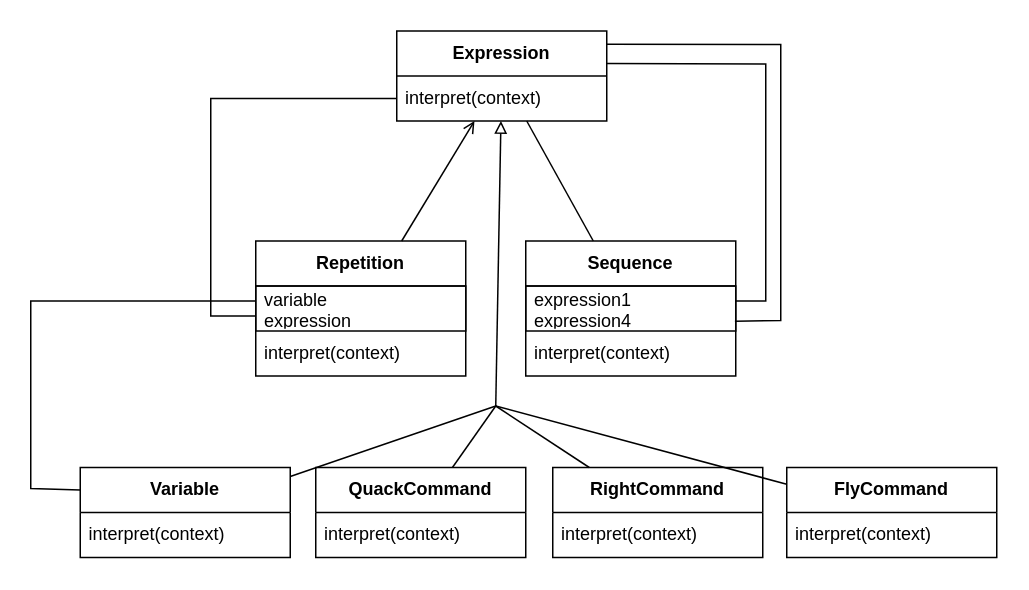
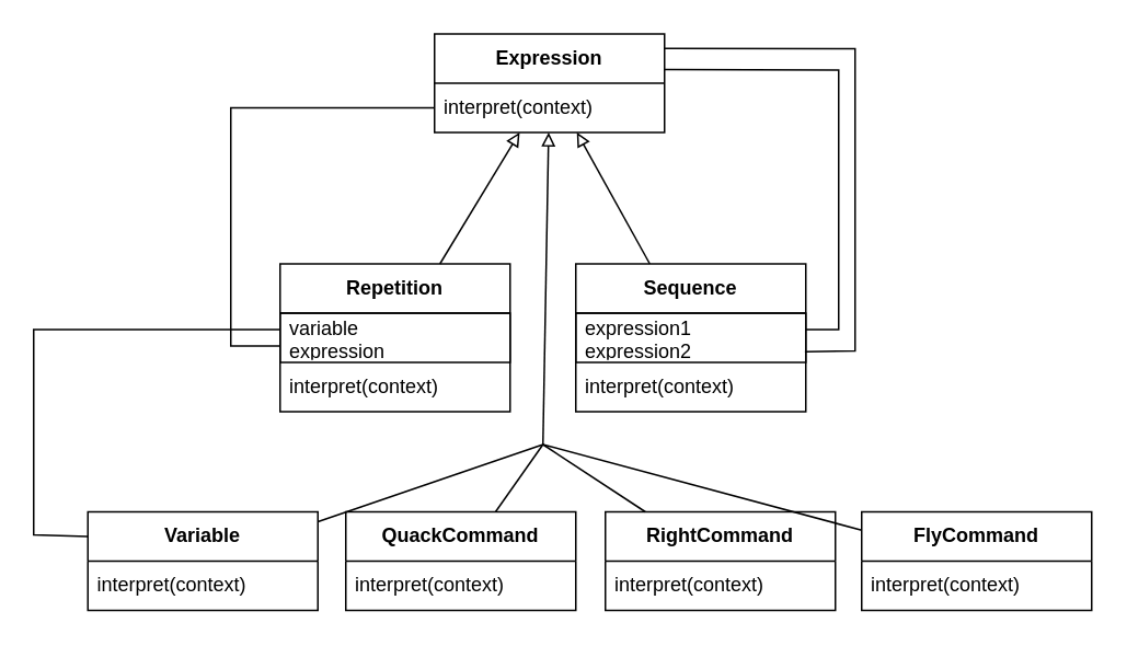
- <mxCell id="19" value="" style="endArrow=none;html=1;rounded=0;endFill=0;" edge="1" parent="1" source="7" target="2"><mxGeometry width="50" height="50" relative="1" as="geometry"><mxPoint x="277.29" y="170" as="sourcePoint" /><mxPoint x="325.806" y="90" as="targetPoint" /></mxGeometry></mxCell>
+ <mxCell id="19" value="" style="endArrow=block;html=1;rounded=0;endFill=0;" edge="1" parent="1" source="7" target="2"><mxGeometry width="50" height="50" relative="1" as="geometry"><mxPoint x="277.29" y="170" as="sourcePoint" /><mxPoint x="325.806" y="90" as="targetPoint" /></mxGeometry></mxCell>
- <mxCell id="18" value="" style="endArrow=open;html=1;rounded=0;endFill=0;" edge="1" parent="1" source="4" target="2"><mxGeometry width="50" height="50" relative="1" as="geometry"><mxPoint x="90" y="110" as="sourcePoint" /><mxPoint x="140" y="60" as="targetPoint" /></mxGeometry></mxCell>
+ <mxCell id="18" value="" style="endArrow=block;html=1;rounded=0;endFill=0;" edge="1" parent="1" source="4" target="2"><mxGeometry width="50" height="50" relative="1" as="geometry"><mxPoint x="90" y="110" as="sourcePoint" /><mxPoint x="140" y="60" as="targetPoint" /></mxGeometry></mxCell>
- <mxCell id="8" value="expression1&lt;br&gt;expression4" style="text;strokeColor=default;fillColor=none;align=left;verticalAlign=middle;spacingLeft=4;spacingRight=4;overflow=hidden;points=[[0,0.5],[1,0.5]];portConstraint=eastwest;rotatable=0;whiteSpace=wrap;html=1;spacingBottom=0;" vertex="1" parent="7"><mxGeometry y="30" width="140" height="30" as="geometry" /></mxCell>
+ <mxCell id="8" value="expression1&lt;br&gt;expression2" style="text;strokeColor=default;fillColor=none;align=left;verticalAlign=middle;spacingLeft=4;spacingRight=4;overflow=hidden;points=[[0,0.5],[1,0.5]];portConstraint=eastwest;rotatable=0;whiteSpace=wrap;html=1;spacingBottom=0;" vertex="1" parent="7"><mxGeometry y="30" width="140" height="30" as="geometry" /></mxCell>
